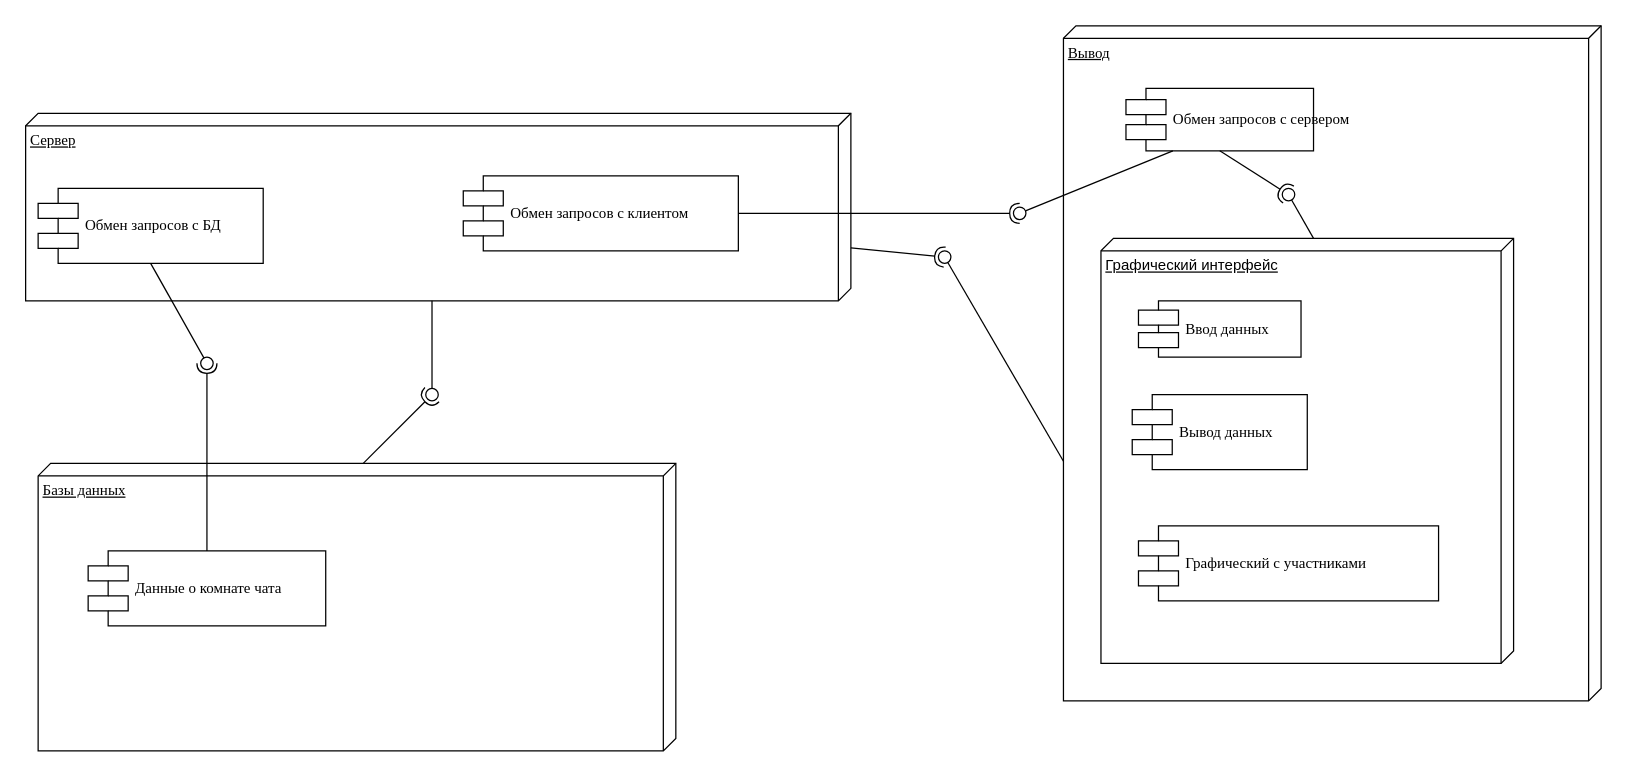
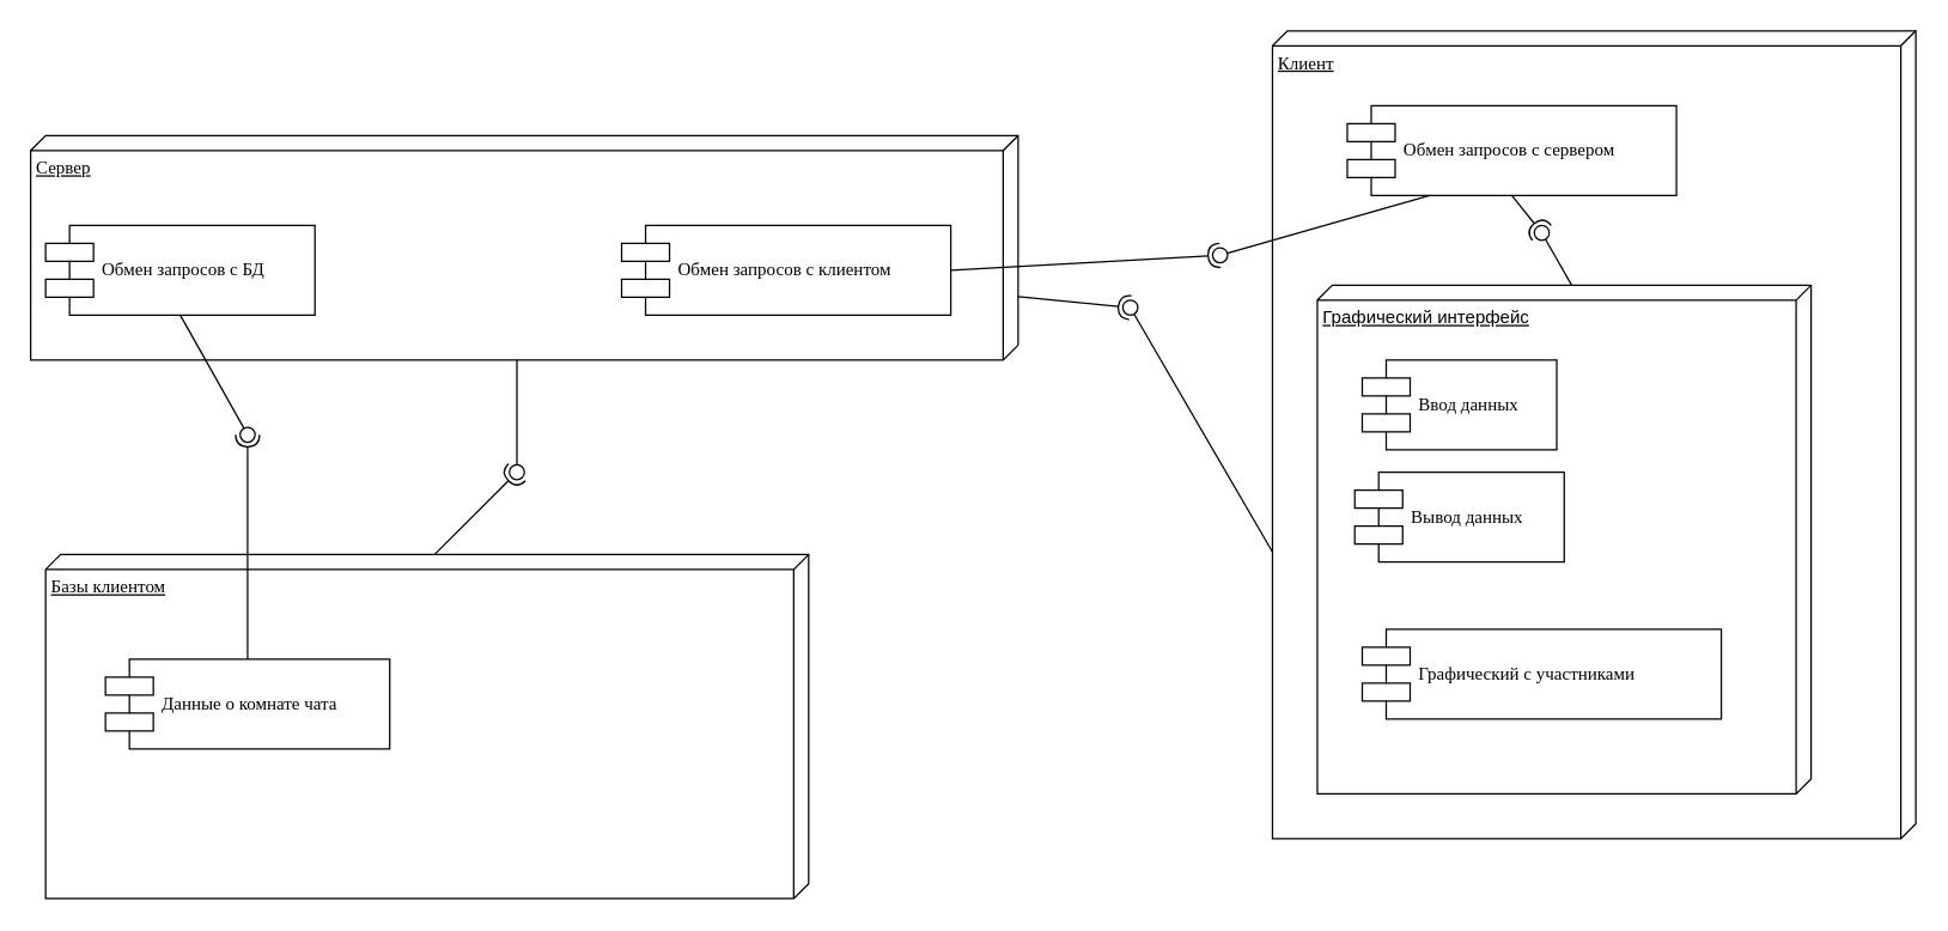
- <mxCell id="2" value="Вывод" style="verticalAlign=top;align=left;spacingTop=8;spacingLeft=2;spacingRight=12;shape=cube;size=10;direction=south;fontStyle=4;html=1;rounded=0;shadow=0;comic=0;labelBackgroundColor=none;strokeWidth=1;fontFamily=Verdana;fontSize=12" parent="1" vertex="1"><mxGeometry x="850" y="20" width="430" height="540" as="geometry" /></mxCell>
+ <mxCell id="2" value="Клиент" style="verticalAlign=top;align=left;spacingTop=8;spacingLeft=2;spacingRight=12;shape=cube;size=10;direction=south;fontStyle=4;html=1;rounded=0;shadow=0;comic=0;labelBackgroundColor=none;strokeWidth=1;fontFamily=Verdana;fontSize=12" parent="1" vertex="1"><mxGeometry x="850" y="20" width="430" height="540" as="geometry" /></mxCell>
- <mxCell id="7" value="Обмен запросов с сервером" style="shape=component;align=left;spacingLeft=36;rounded=0;shadow=0;comic=0;labelBackgroundColor=none;strokeWidth=1;fontFamily=Verdana;fontSize=12;html=1;" vertex="1" parent="1"><mxGeometry x="900" y="70" width="150" height="50" as="geometry" /></mxCell>
+ <mxCell id="7" value="Обмен запросов с сервером" style="shape=component;align=left;spacingLeft=36;rounded=0;shadow=0;comic=0;labelBackgroundColor=none;strokeWidth=1;fontFamily=Verdana;fontSize=12;html=1;" vertex="1" parent="1"><mxGeometry x="900" y="70" width="220" height="60" as="geometry" /></mxCell>
- <mxCell id="8" value="Обмен запросов с клиентом" style="shape=component;align=left;spacingLeft=36;rounded=0;shadow=0;comic=0;labelBackgroundColor=none;strokeWidth=1;fontFamily=Verdana;fontSize=12;html=1;" vertex="1" parent="1"><mxGeometry x="370" y="140" width="220" height="60" as="geometry" /></mxCell>
+ <mxCell id="8" value="Обмен запросов с клиентом" style="shape=component;align=left;spacingLeft=36;rounded=0;shadow=0;comic=0;labelBackgroundColor=none;strokeWidth=1;fontFamily=Verdana;fontSize=12;html=1;" vertex="1" parent="1"><mxGeometry x="415" y="150" width="220" height="60" as="geometry" /></mxCell>
- <mxCell id="10" value="Ввод данных" style="shape=component;align=left;spacingLeft=36;rounded=0;shadow=0;comic=0;labelBackgroundColor=none;strokeWidth=1;fontFamily=Verdana;fontSize=12;html=1;" vertex="1" parent="1"><mxGeometry x="910" y="240" width="130" height="45" as="geometry" /></mxCell>
+ <mxCell id="10" value="Ввод данных" style="shape=component;align=left;spacingLeft=36;rounded=0;shadow=0;comic=0;labelBackgroundColor=none;strokeWidth=1;fontFamily=Verdana;fontSize=12;html=1;" vertex="1" parent="1"><mxGeometry x="910" y="240" width="130" height="60" as="geometry" /></mxCell>
- <mxCell id="5" value="Базы данных" style="verticalAlign=top;align=left;spacingTop=8;spacingLeft=2;spacingRight=12;shape=cube;size=10;direction=south;fontStyle=4;html=1;rounded=0;shadow=0;comic=0;labelBackgroundColor=none;strokeWidth=1;fontFamily=Verdana;fontSize=12" parent="1" vertex="1"><mxGeometry x="30" y="370" width="510" height="230" as="geometry" /></mxCell>
+ <mxCell id="5" value="Базы клиентом" style="verticalAlign=top;align=left;spacingTop=8;spacingLeft=2;spacingRight=12;shape=cube;size=10;direction=south;fontStyle=4;html=1;rounded=0;shadow=0;comic=0;labelBackgroundColor=none;strokeWidth=1;fontFamily=Verdana;fontSize=12" parent="1" vertex="1"><mxGeometry x="30" y="370" width="510" height="230" as="geometry" /></mxCell>
